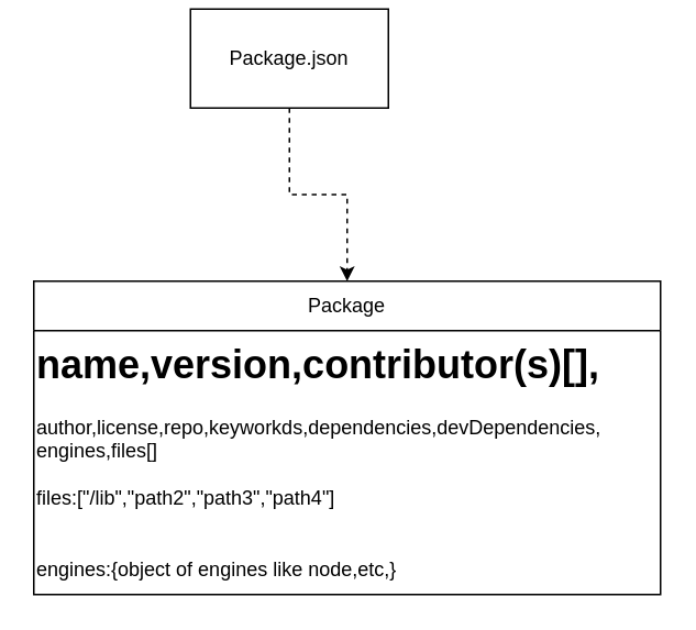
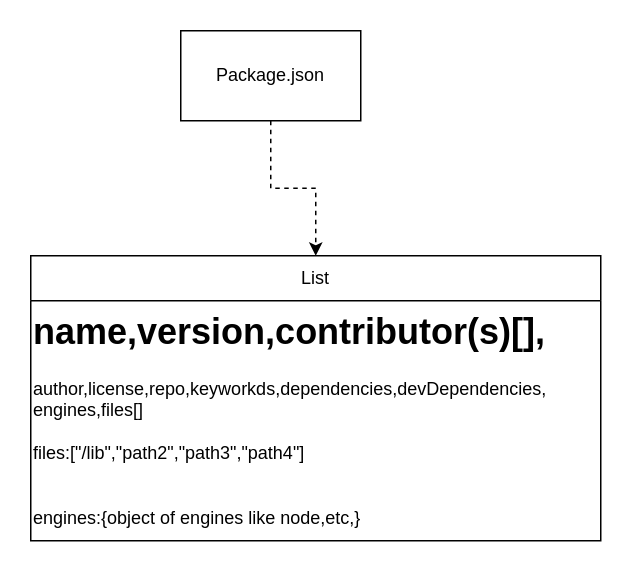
- <mxCell id="3" value="Package.json" style="rounded=0;whiteSpace=wrap;html=1;" parent="1" vertex="1"><mxGeometry x="115" y="5" width="120" height="60" as="geometry" /></mxCell>
+ <mxCell id="3" value="Package.json" style="rounded=0;whiteSpace=wrap;html=1;" parent="1" vertex="1"><mxGeometry x="120" y="20" width="120" height="60" as="geometry" /></mxCell>
- <mxCell id="4" value="Package" style="swimlane;fontStyle=0;childLayout=stackLayout;horizontal=1;startSize=30;horizontalStack=0;resizeParent=1;resizeParentMax=0;resizeLast=0;collapsible=1;marginBottom=0;whiteSpace=wrap;html=1;" parent="1" vertex="1"><mxGeometry x="20" y="170" width="380" height="190" as="geometry" /></mxCell>
+ <mxCell id="4" value="List" style="swimlane;fontStyle=0;childLayout=stackLayout;horizontal=1;startSize=30;horizontalStack=0;resizeParent=1;resizeParentMax=0;resizeLast=0;collapsible=1;marginBottom=0;whiteSpace=wrap;html=1;" parent="1" vertex="1"><mxGeometry x="20" y="170" width="380" height="190" as="geometry" /></mxCell>
